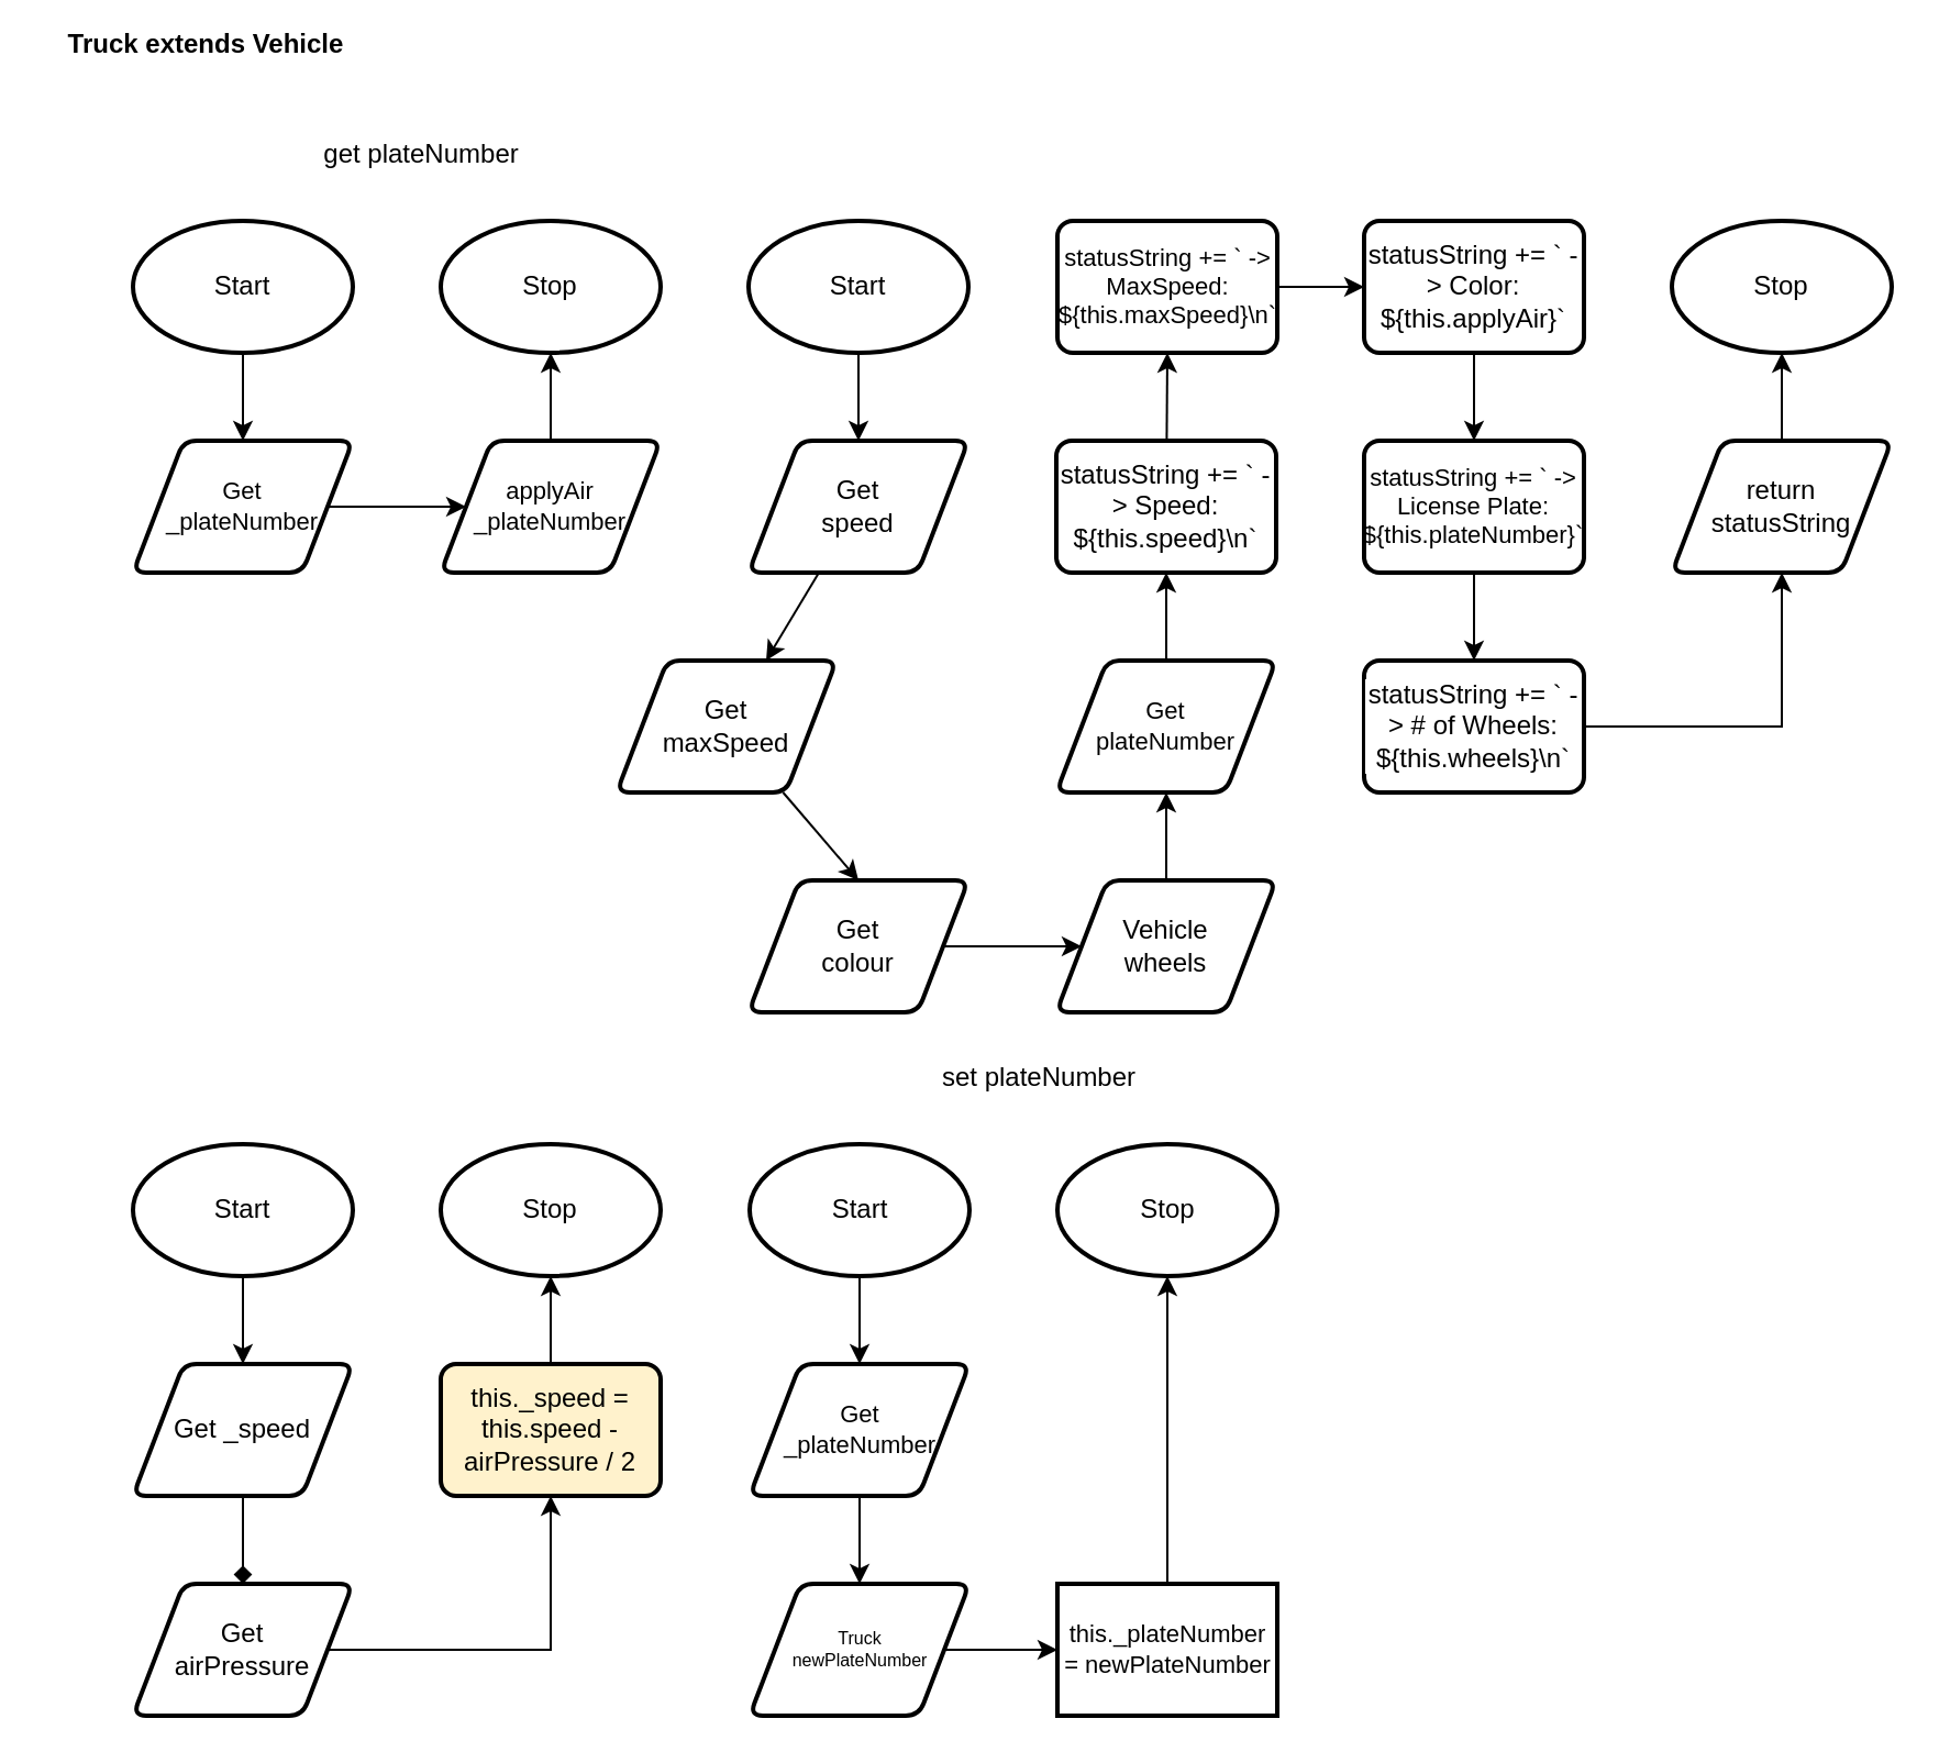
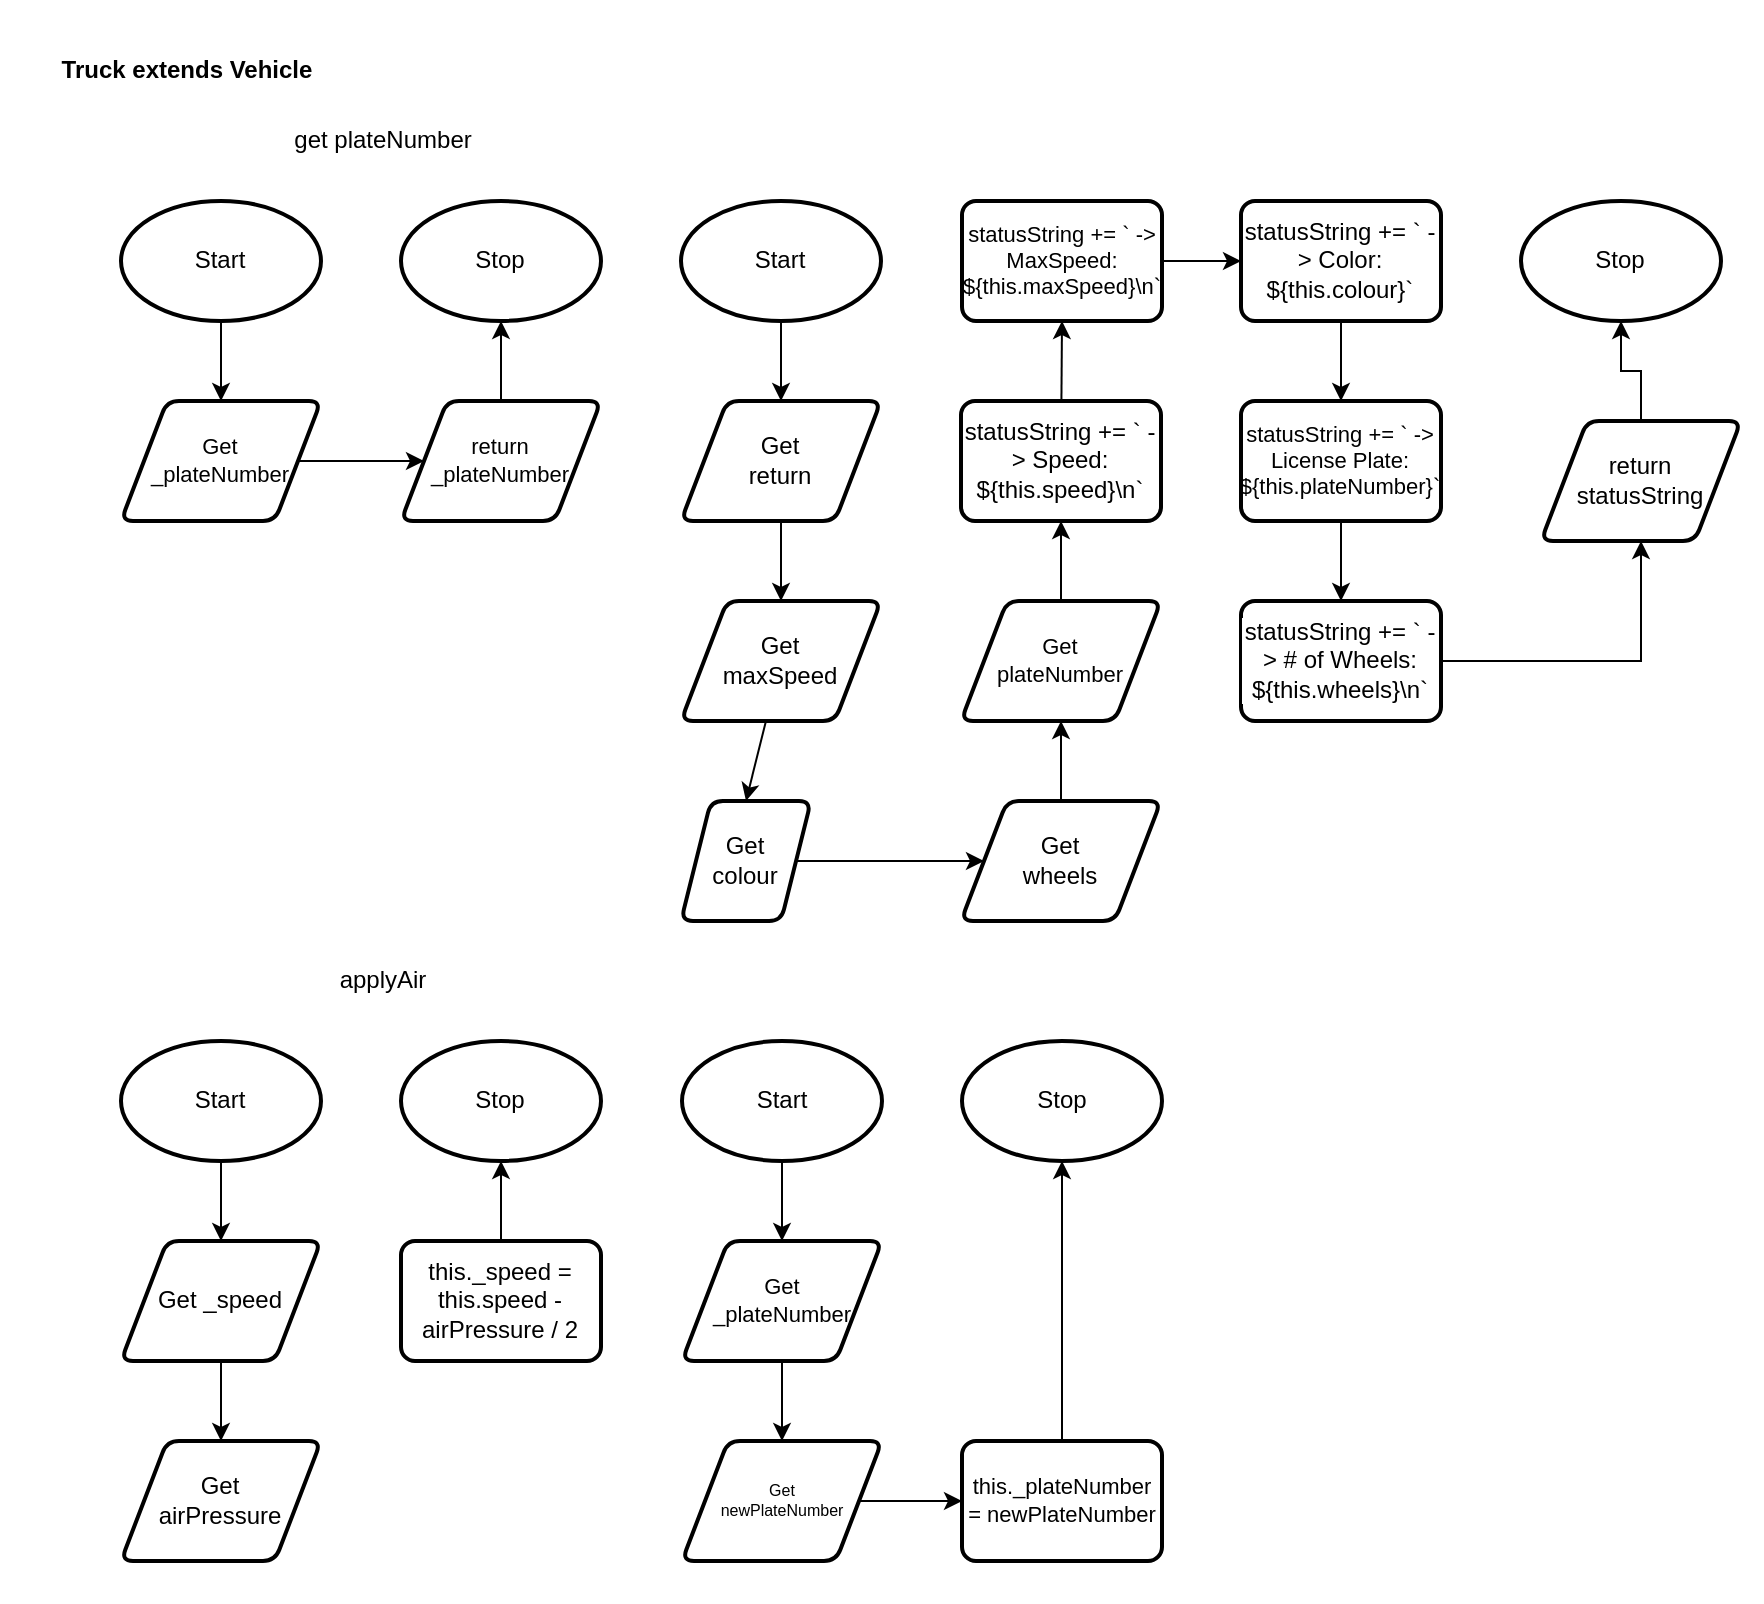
- <mxCell id="49" value="Truck extends Vehicle" style="text;html=1;align=center;verticalAlign=middle;resizable=0;points=[];autosize=1;strokeColor=none;fillColor=none;fontSize=12;fontStyle=1" parent="1" vertex="1"><mxGeometry x="20" y="5" width="145" height="30" as="geometry" /></mxCell>
+ <mxCell id="49" value="Truck extends Vehicle" style="text;html=1;align=center;verticalAlign=middle;resizable=0;points=[];autosize=1;strokeColor=none;fillColor=none;fontSize=12;fontStyle=1" parent="1" vertex="1"><mxGeometry width="145" height="30" as="geometry" x="20" y="20" /></mxCell>
- <mxCell id="40" value="statusString += ` -&amp;gt; Color: ${this.applyAir}`" style="rounded=1;whiteSpace=wrap;html=1;absoluteArcSize=1;arcSize=14;strokeWidth=2;fontSize=12;" parent="1" vertex="1"><mxGeometry x="620" y="100" width="100" height="60" as="geometry" /></mxCell>
+ <mxCell id="40" value="statusString += ` -&amp;gt; Color: ${this.colour}`" style="rounded=1;whiteSpace=wrap;html=1;absoluteArcSize=1;arcSize=14;strokeWidth=2;fontSize=12;" parent="1" vertex="1"><mxGeometry x="620" y="100" width="100" height="60" as="geometry" /></mxCell>
- <mxCell id="9" value="applyAir&lt;br style=&quot;font-size: 11px;&quot;&gt;_plateNumber" style="shape=parallelogram;html=1;strokeWidth=2;perimeter=parallelogramPerimeter;whiteSpace=wrap;rounded=1;arcSize=12;size=0.23;fontSize=11;" parent="1" vertex="1"><mxGeometry x="200" y="200" width="100" height="60" as="geometry" /></mxCell>
+ <mxCell id="9" value="return&lt;br style=&quot;font-size: 11px;&quot;&gt;_plateNumber" style="shape=parallelogram;html=1;strokeWidth=2;perimeter=parallelogramPerimeter;whiteSpace=wrap;rounded=1;arcSize=12;size=0.23;fontSize=11;" parent="1" vertex="1"><mxGeometry x="200" y="200" width="100" height="60" as="geometry" /></mxCell>
- <mxCell id="24" value="Get&lt;br&gt;speed" style="shape=parallelogram;html=1;strokeWidth=2;perimeter=parallelogramPerimeter;whiteSpace=wrap;rounded=1;arcSize=12;size=0.23;fontSize=12;" parent="1" vertex="1"><mxGeometry x="340" y="200" width="100" height="60" as="geometry" /></mxCell>
+ <mxCell id="24" value="Get&lt;br&gt;return" style="shape=parallelogram;html=1;strokeWidth=2;perimeter=parallelogramPerimeter;whiteSpace=wrap;rounded=1;arcSize=12;size=0.23;fontSize=12;" parent="1" vertex="1"><mxGeometry x="340" y="200" width="100" height="60" as="geometry" /></mxCell>
- <mxCell id="26" value="return&lt;br&gt;statusString" style="shape=parallelogram;html=1;strokeWidth=2;perimeter=parallelogramPerimeter;whiteSpace=wrap;rounded=1;arcSize=12;size=0.23;fontSize=12;" parent="1" vertex="1"><mxGeometry x="760" y="200" width="100" height="60" as="geometry" /></mxCell>
+ <mxCell id="26" value="return&lt;br&gt;statusString" style="shape=parallelogram;html=1;strokeWidth=2;perimeter=parallelogramPerimeter;whiteSpace=wrap;rounded=1;arcSize=12;size=0.23;fontSize=12;" parent="1" vertex="1"><mxGeometry x="770" y="210" width="100" height="60" as="geometry" /></mxCell>
- <mxCell id="28" value="Get&lt;br&gt;maxSpeed" style="shape=parallelogram;html=1;strokeWidth=2;perimeter=parallelogramPerimeter;whiteSpace=wrap;rounded=1;arcSize=12;size=0.23;fontSize=12;" parent="1" vertex="1"><mxGeometry x="280" y="300" width="100" height="60" as="geometry" /></mxCell>
+ <mxCell id="28" value="Get&lt;br&gt;maxSpeed" style="shape=parallelogram;html=1;strokeWidth=2;perimeter=parallelogramPerimeter;whiteSpace=wrap;rounded=1;arcSize=12;size=0.23;fontSize=12;" parent="1" vertex="1"><mxGeometry x="340" y="300" width="100" height="60" as="geometry" /></mxCell>
- <mxCell id="30" value="Get&lt;br&gt;colour" style="shape=parallelogram;html=1;strokeWidth=2;perimeter=parallelogramPerimeter;whiteSpace=wrap;rounded=1;arcSize=12;size=0.23;fontSize=12;" parent="1" vertex="1"><mxGeometry x="340" y="400" width="100" height="60" as="geometry" /></mxCell>
+ <mxCell id="30" value="Get&lt;br&gt;colour" style="shape=parallelogram;html=1;strokeWidth=2;perimeter=parallelogramPerimeter;whiteSpace=wrap;rounded=1;arcSize=12;size=0.23;fontSize=12;" parent="1" vertex="1"><mxGeometry x="340" y="400" width="65" height="60" as="geometry" /></mxCell>
- <mxCell id="32" value="Vehicle&lt;br&gt;wheels" style="shape=parallelogram;html=1;strokeWidth=2;perimeter=parallelogramPerimeter;whiteSpace=wrap;rounded=1;arcSize=12;size=0.23;fontSize=12;" parent="1" vertex="1"><mxGeometry x="480" y="400" width="100" height="60" as="geometry" /></mxCell>
+ <mxCell id="32" value="Get&lt;br&gt;wheels" style="shape=parallelogram;html=1;strokeWidth=2;perimeter=parallelogramPerimeter;whiteSpace=wrap;rounded=1;arcSize=12;size=0.23;fontSize=12;" parent="1" vertex="1"><mxGeometry x="480" y="400" width="100" height="60" as="geometry" /></mxCell>
+ <mxCell id="44" value="applyAir" style="text;html=1;align=center;verticalAlign=middle;resizable=0;points=[];autosize=1;strokeColor=none;fillColor=none;" parent="1" vertex="1"><mxGeometry x="158" y="475" width="65" height="30" as="geometry" /></mxCell>
- <mxCell id="16" value="set plateNumber" style="text;html=1;align=center;verticalAlign=middle;resizable=0;points=[];autosize=1;strokeColor=none;fillColor=none;" parent="1" vertex="1"><mxGeometry x="416.5" y="475" width="110" height="30" as="geometry" /></mxCell>
- <mxCell id="55" value="this._speed = this.speed - airPressure / 2" style="rounded=1;whiteSpace=wrap;html=1;absoluteArcSize=1;arcSize=14;strokeWidth=2;fontSize=12;fillColor=#fff2cc;" parent="1" vertex="1"><mxGeometry x="200" y="620" width="100" height="60" as="geometry" /></mxCell>
+ <mxCell id="55" value="this._speed = this.speed - airPressure / 2" style="rounded=1;whiteSpace=wrap;html=1;absoluteArcSize=1;arcSize=14;strokeWidth=2;fontSize=12;" parent="1" vertex="1"><mxGeometry x="200" y="620" width="100" height="60" as="geometry" /></mxCell>
- <mxCell id="45" style="edgeStyle=none;html=1;entryX=0.5;entryY=0;entryDx=0;entryDy=0;fontSize=12;endArrow=diamond;" parent="1" source="46" target="48" edge="1"><mxGeometry relative="1" as="geometry" /></mxCell>
+ <mxCell id="45" style="edgeStyle=none;html=1;entryX=0.5;entryY=0;entryDx=0;entryDy=0;fontSize=12;" parent="1" source="46" target="48" edge="1"><mxGeometry relative="1" as="geometry" /></mxCell>
- <mxCell id="47" style="edgeStyle=orthogonalEdgeStyle;html=1;entryX=0.5;entryY=1;entryDx=0;entryDy=0;fontSize=12;fontColor=none;rounded=0;" edge="1" parent="1" source="48" target="55"><mxGeometry relative="1" as="geometry" /></mxCell>
- <mxCell id="19" value="Truck&lt;br style=&quot;font-size: 8px;&quot;&gt;newPlateNumber" style="shape=parallelogram;html=1;strokeWidth=2;perimeter=parallelogramPerimeter;whiteSpace=wrap;rounded=1;arcSize=12;size=0.23;fontSize=8;" parent="1" vertex="1"><mxGeometry x="340.5" y="720" width="100" height="60" as="geometry" /></mxCell>
+ <mxCell id="19" value="Get&lt;br style=&quot;font-size: 8px;&quot;&gt;newPlateNumber" style="shape=parallelogram;html=1;strokeWidth=2;perimeter=parallelogramPerimeter;whiteSpace=wrap;rounded=1;arcSize=12;size=0.23;fontSize=8;" parent="1" vertex="1"><mxGeometry x="340.5" y="720" width="100" height="60" as="geometry" /></mxCell>
- <mxCell id="10" value="this._plateNumber = newPlateNumber" style="whiteSpace=wrap;html=1;absoluteArcSize=1;arcSize=14;strokeWidth=2;fontSize=11;rounded=0;" parent="1" vertex="1"><mxGeometry x="480.5" y="720" width="100" height="60" as="geometry" /></mxCell>
+ <mxCell id="10" value="this._plateNumber = newPlateNumber" style="rounded=1;whiteSpace=wrap;html=1;absoluteArcSize=1;arcSize=14;strokeWidth=2;fontSize=11;" parent="1" vertex="1"><mxGeometry x="480.5" y="720" width="100" height="60" as="geometry" /></mxCell>
